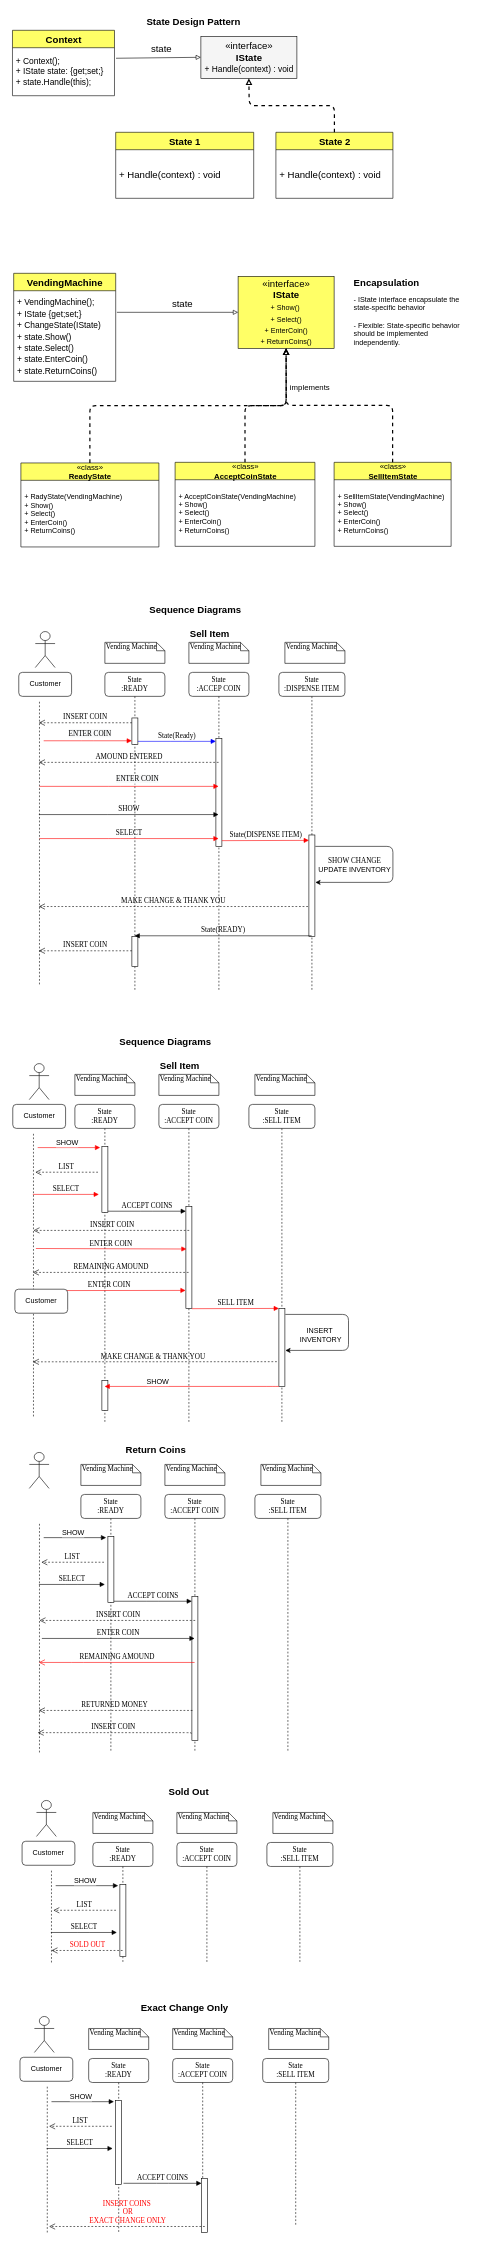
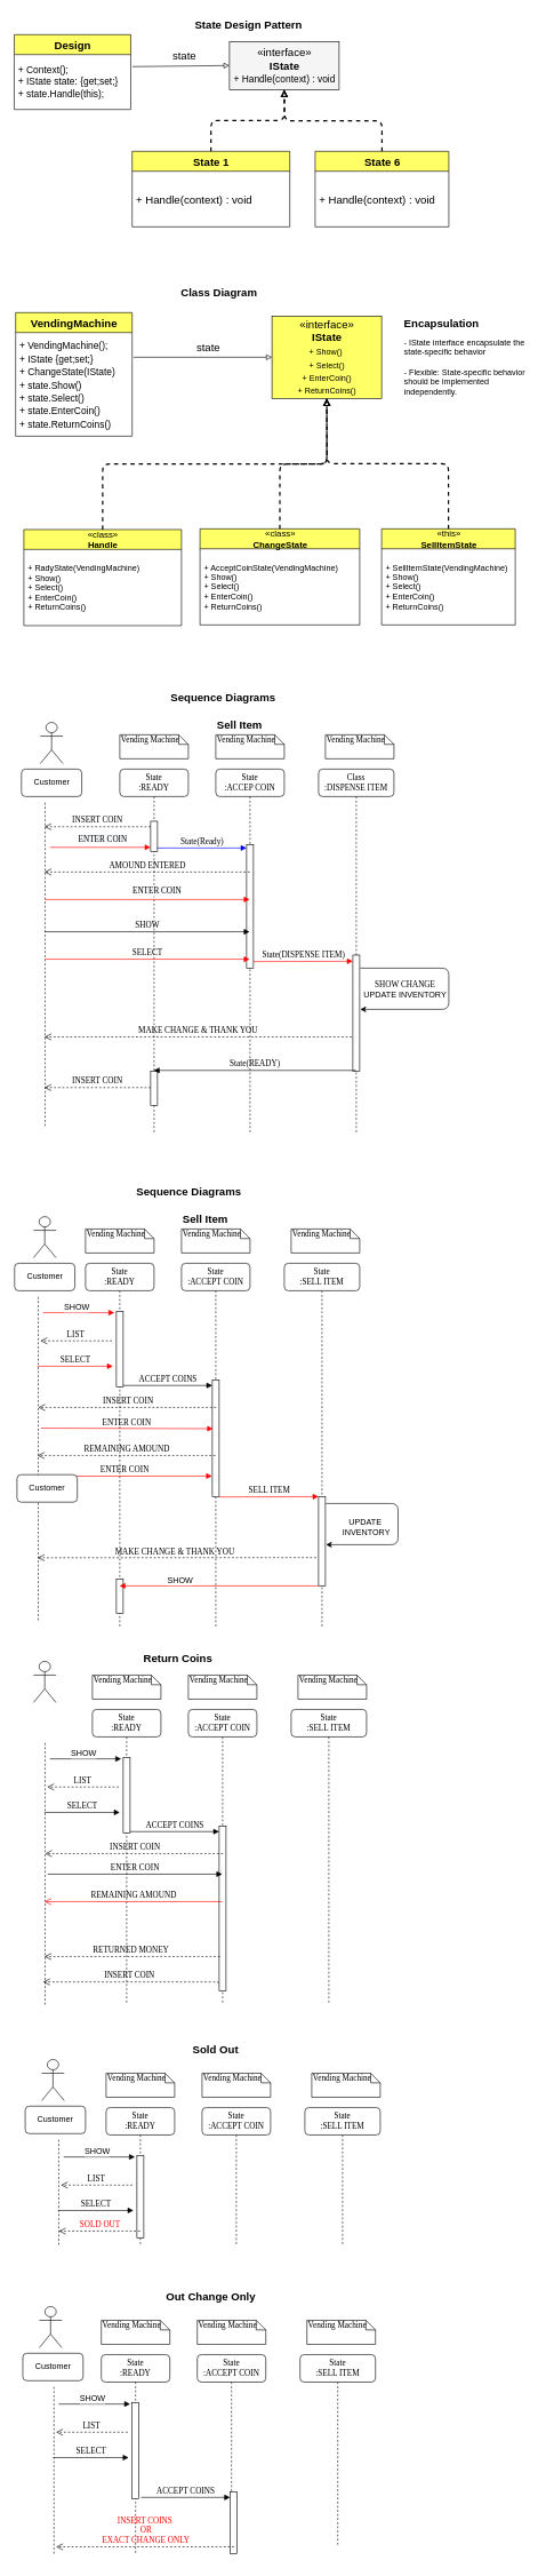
- <mxCell id="107" value="&lt;font color=&quot;#000000&quot; style=&quot;font-size: 16px&quot;&gt;State Design Pattern&lt;/font&gt;" style="text;html=1;strokeColor=none;fillColor=none;align=center;verticalAlign=middle;whiteSpace=wrap;rounded=0;fontSize=16;fontColor=#FF0000;fontStyle=1" parent="1" vertex="1"><mxGeometry x="227" y="20" width="190" height="30" as="geometry" /></mxCell>
+ <mxCell id="107" value="&lt;font color=&quot;#000000&quot; style=&quot;font-size: 16px&quot;&gt;State Design Pattern&lt;/font&gt;" style="text;html=1;strokeColor=none;fillColor=none;align=center;verticalAlign=middle;whiteSpace=wrap;rounded=0;fontSize=16;fontColor=#FF0000;fontStyle=1" parent="1" vertex="1"><mxGeometry x="267" y="20" width="190" height="30" as="geometry" /></mxCell>
- <mxCell id="108" value="Context" style="swimlane;fontStyle=1;align=center;verticalAlign=middle;childLayout=stackLayout;horizontal=1;startSize=29;horizontalStack=0;resizeParent=1;resizeParentMax=0;resizeLast=0;collapsible=0;marginBottom=0;html=1;labelBackgroundColor=none;fontSize=16;fontColor=#000000;fillColor=#FFFF66;" parent="1" vertex="1"><mxGeometry x="20" y="50" width="170" height="109" as="geometry" /></mxCell>
+ <mxCell id="108" value="Design" style="swimlane;fontStyle=1;align=center;verticalAlign=middle;childLayout=stackLayout;horizontal=1;startSize=29;horizontalStack=0;resizeParent=1;resizeParentMax=0;resizeLast=0;collapsible=0;marginBottom=0;html=1;labelBackgroundColor=none;fontSize=16;fontColor=#000000;fillColor=#FFFF66;" parent="1" vertex="1"><mxGeometry x="20" y="50" width="170" height="109" as="geometry" /></mxCell>
+ <mxCell id="106" value="" style="endArrow=block;html=1;labelBackgroundColor=#FFFF66;fontSize=16;fontColor=#000000;jumpStyle=none;dashed=1;endFill=0;edgeStyle=orthogonalEdgeStyle;exitX=0.5;exitY=0;exitDx=0;exitDy=0;entryX=0.5;entryY=1;entryDx=0;entryDy=0;strokeWidth=2;" parent="1" source="99" target="103" edge="1"><mxGeometry width="50" height="50" relative="1" as="geometry"><mxPoint x="294" y="210" as="sourcePoint" /><mxPoint x="394" y="130" as="targetPoint" /></mxGeometry></mxCell>
- <mxCell id="101" value="State 2" style="swimlane;fontStyle=1;align=center;verticalAlign=middle;childLayout=stackLayout;horizontal=1;startSize=29;horizontalStack=0;resizeParent=1;resizeParentMax=0;resizeLast=0;collapsible=0;marginBottom=0;html=1;labelBackgroundColor=none;fontSize=16;fontColor=#000000;fillColor=#FFFF66;" parent="1" vertex="1"><mxGeometry x="459" y="220" width="195" height="110" as="geometry" /></mxCell>
+ <mxCell id="101" value="State 6" style="swimlane;fontStyle=1;align=center;verticalAlign=middle;childLayout=stackLayout;horizontal=1;startSize=29;horizontalStack=0;resizeParent=1;resizeParentMax=0;resizeLast=0;collapsible=0;marginBottom=0;html=1;labelBackgroundColor=none;fontSize=16;fontColor=#000000;fillColor=#FFFF66;" parent="1" vertex="1"><mxGeometry x="459" y="220" width="195" height="110" as="geometry" /></mxCell>
+ <mxCell id="95" value="&lt;font color=&quot;#000000&quot; style=&quot;font-size: 16px&quot;&gt;Class Diagram&lt;/font&gt;" style="text;html=1;strokeColor=none;fillColor=none;align=center;verticalAlign=middle;whiteSpace=wrap;rounded=0;fontSize=16;fontColor=#FF0000;fontStyle=1" parent="1" vertex="1"><mxGeometry x="224" y="410" width="190" height="30" as="geometry" /></mxCell>
- <mxCell id="113" value="implements" style="text;html=1;strokeColor=none;fillColor=none;align=center;verticalAlign=middle;whiteSpace=wrap;rounded=0;labelBackgroundColor=none;fontSize=13;fontColor=#000000;" parent="1" vertex="1"><mxGeometry x="486" y="630" width="60" height="30" as="geometry" /></mxCell>
- <mxCell id="89" value="&lt;span style=&quot;font-size: 13px; font-weight: 400;&quot;&gt;«class»&lt;/span&gt;&lt;br style=&quot;font-size: 13px;&quot;&gt;&lt;span style=&quot;font-size: 13px;&quot;&gt;AcceptCoinState&lt;/span&gt;" style="swimlane;fontStyle=1;align=center;verticalAlign=middle;childLayout=stackLayout;horizontal=1;startSize=29;horizontalStack=0;resizeParent=1;resizeParentMax=0;resizeLast=0;collapsible=0;marginBottom=0;html=1;labelBackgroundColor=none;fontSize=13;fontColor=#000000;fillColor=#FFFF66;" parent="1" vertex="1"><mxGeometry x="291" y="770" width="233" height="140" as="geometry" /></mxCell>
+ <mxCell id="89" value="&lt;span style=&quot;font-size: 13px; font-weight: 400;&quot;&gt;«class»&lt;/span&gt;&lt;br style=&quot;font-size: 13px;&quot;&gt;&lt;span style=&quot;font-size: 13px;&quot;&gt;ChangeState&lt;/span&gt;" style="swimlane;fontStyle=1;align=center;verticalAlign=middle;childLayout=stackLayout;horizontal=1;startSize=29;horizontalStack=0;resizeParent=1;resizeParentMax=0;resizeLast=0;collapsible=0;marginBottom=0;html=1;labelBackgroundColor=none;fontSize=13;fontColor=#000000;fillColor=#FFFF66;" parent="1" vertex="1"><mxGeometry x="291" y="770" width="233" height="140" as="geometry" /></mxCell>
- <mxCell id="110" value="&lt;span style=&quot;font-size: 13px ; font-weight: 400&quot;&gt;«class»&lt;/span&gt;&lt;br style=&quot;font-size: 13px&quot;&gt;&lt;span style=&quot;font-size: 13px&quot;&gt;SellItemState&lt;/span&gt;" style="swimlane;fontStyle=1;align=center;verticalAlign=middle;childLayout=stackLayout;horizontal=1;startSize=29;horizontalStack=0;resizeParent=1;resizeParentMax=0;resizeLast=0;collapsible=0;marginBottom=0;html=1;labelBackgroundColor=none;fontSize=13;fontColor=#000000;fillColor=#FFFF66;" parent="1" vertex="1"><mxGeometry x="556" y="770" width="195" height="140" as="geometry" /></mxCell>
+ <mxCell id="110" value="&lt;span style=&quot;font-size: 13px ; font-weight: 400&quot;&gt;«this»&lt;/span&gt;&lt;br style=&quot;font-size: 13px&quot;&gt;&lt;span style=&quot;font-size: 13px&quot;&gt;SellItemState&lt;/span&gt;" style="swimlane;fontStyle=1;align=center;verticalAlign=middle;childLayout=stackLayout;horizontal=1;startSize=29;horizontalStack=0;resizeParent=1;resizeParentMax=0;resizeLast=0;collapsible=0;marginBottom=0;html=1;labelBackgroundColor=none;fontSize=13;fontColor=#000000;fillColor=#FFFF66;" parent="1" vertex="1"><mxGeometry x="556" y="770" width="195" height="140" as="geometry" /></mxCell>
- <mxCell id="87" value="&lt;span style=&quot;font-weight: 400 ; font-size: 13px&quot;&gt;«class»&lt;/span&gt;&lt;br style=&quot;font-size: 13px&quot;&gt;ReadyState" style="swimlane;fontStyle=1;align=center;verticalAlign=middle;childLayout=stackLayout;horizontal=1;startSize=29;horizontalStack=0;resizeParent=1;resizeParentMax=0;resizeLast=0;collapsible=0;marginBottom=0;html=1;labelBackgroundColor=none;fontSize=13;fontColor=#000000;fillColor=#FFFF66;" parent="1" vertex="1"><mxGeometry x="34" y="771" width="230" height="140" as="geometry" /></mxCell>
+ <mxCell id="87" value="&lt;span style=&quot;font-weight: 400 ; font-size: 13px&quot;&gt;«class»&lt;/span&gt;&lt;br style=&quot;font-size: 13px&quot;&gt;Handle" style="swimlane;fontStyle=1;align=center;verticalAlign=middle;childLayout=stackLayout;horizontal=1;startSize=29;horizontalStack=0;resizeParent=1;resizeParentMax=0;resizeLast=0;collapsible=0;marginBottom=0;html=1;labelBackgroundColor=none;fontSize=13;fontColor=#000000;fillColor=#FFFF66;" parent="1" vertex="1"><mxGeometry x="34" y="771" width="230" height="140" as="geometry" /></mxCell>
- <mxCell id="118" value="State&lt;br style=&quot;font-size: 12px&quot;&gt;:DISPENSE ITEM" style="shape=umlLifeline;perimeter=lifelinePerimeter;whiteSpace=wrap;html=1;container=1;collapsible=0;recursiveResize=0;outlineConnect=0;rounded=1;shadow=0;comic=0;labelBackgroundColor=none;strokeWidth=1;fontFamily=Verdana;fontSize=12;align=center;fontStyle=0" vertex="1" parent="1"><mxGeometry x="464" y="1120" width="110" height="530" as="geometry" /></mxCell>
+ <mxCell id="118" value="Class&lt;br style=&quot;font-size: 12px&quot;&gt;:DISPENSE ITEM" style="shape=umlLifeline;perimeter=lifelinePerimeter;whiteSpace=wrap;html=1;container=1;collapsible=0;recursiveResize=0;outlineConnect=0;rounded=1;shadow=0;comic=0;labelBackgroundColor=none;strokeWidth=1;fontFamily=Verdana;fontSize=12;align=center;fontStyle=0" vertex="1" parent="1"><mxGeometry x="464" y="1120" width="110" height="530" as="geometry" /></mxCell>
- <mxCell id="26" value="INSERT&amp;nbsp;&lt;br style=&quot;font-size: 12px;&quot;&gt;INVENTORY" style="text;html=1;strokeColor=none;fillColor=none;align=center;verticalAlign=middle;whiteSpace=wrap;rounded=0;fontSize=12;fontStyle=0" parent="1" vertex="1"><mxGeometry x="504" y="2210" width="60" height="30" as="geometry" /></mxCell>
+ <mxCell id="26" value="UPDATE&amp;nbsp;&lt;br style=&quot;font-size: 12px;&quot;&gt;INVENTORY" style="text;html=1;strokeColor=none;fillColor=none;align=center;verticalAlign=middle;whiteSpace=wrap;rounded=0;fontSize=12;fontStyle=0" parent="1" vertex="1"><mxGeometry x="504" y="2210" width="60" height="30" as="geometry" /></mxCell>
- <mxCell id="75" value="&lt;font color=&quot;#000000&quot; style=&quot;font-size: 16px;&quot;&gt;Exact Change Only&lt;/font&gt;" style="text;html=1;strokeColor=none;fillColor=none;align=center;verticalAlign=middle;whiteSpace=wrap;rounded=0;fontSize=16;fontColor=#FF0000;fontStyle=1" parent="1" vertex="1"><mxGeometry x="212" y="3330" width="190" height="30" as="geometry" /></mxCell>
+ <mxCell id="75" value="&lt;font color=&quot;#000000&quot; style=&quot;font-size: 16px;&quot;&gt;Out Change Only&lt;/font&gt;" style="text;html=1;strokeColor=none;fillColor=none;align=center;verticalAlign=middle;whiteSpace=wrap;rounded=0;fontSize=16;fontColor=#FF0000;fontStyle=1" parent="1" vertex="1"><mxGeometry x="212" y="3330" width="190" height="30" as="geometry" /></mxCell>
